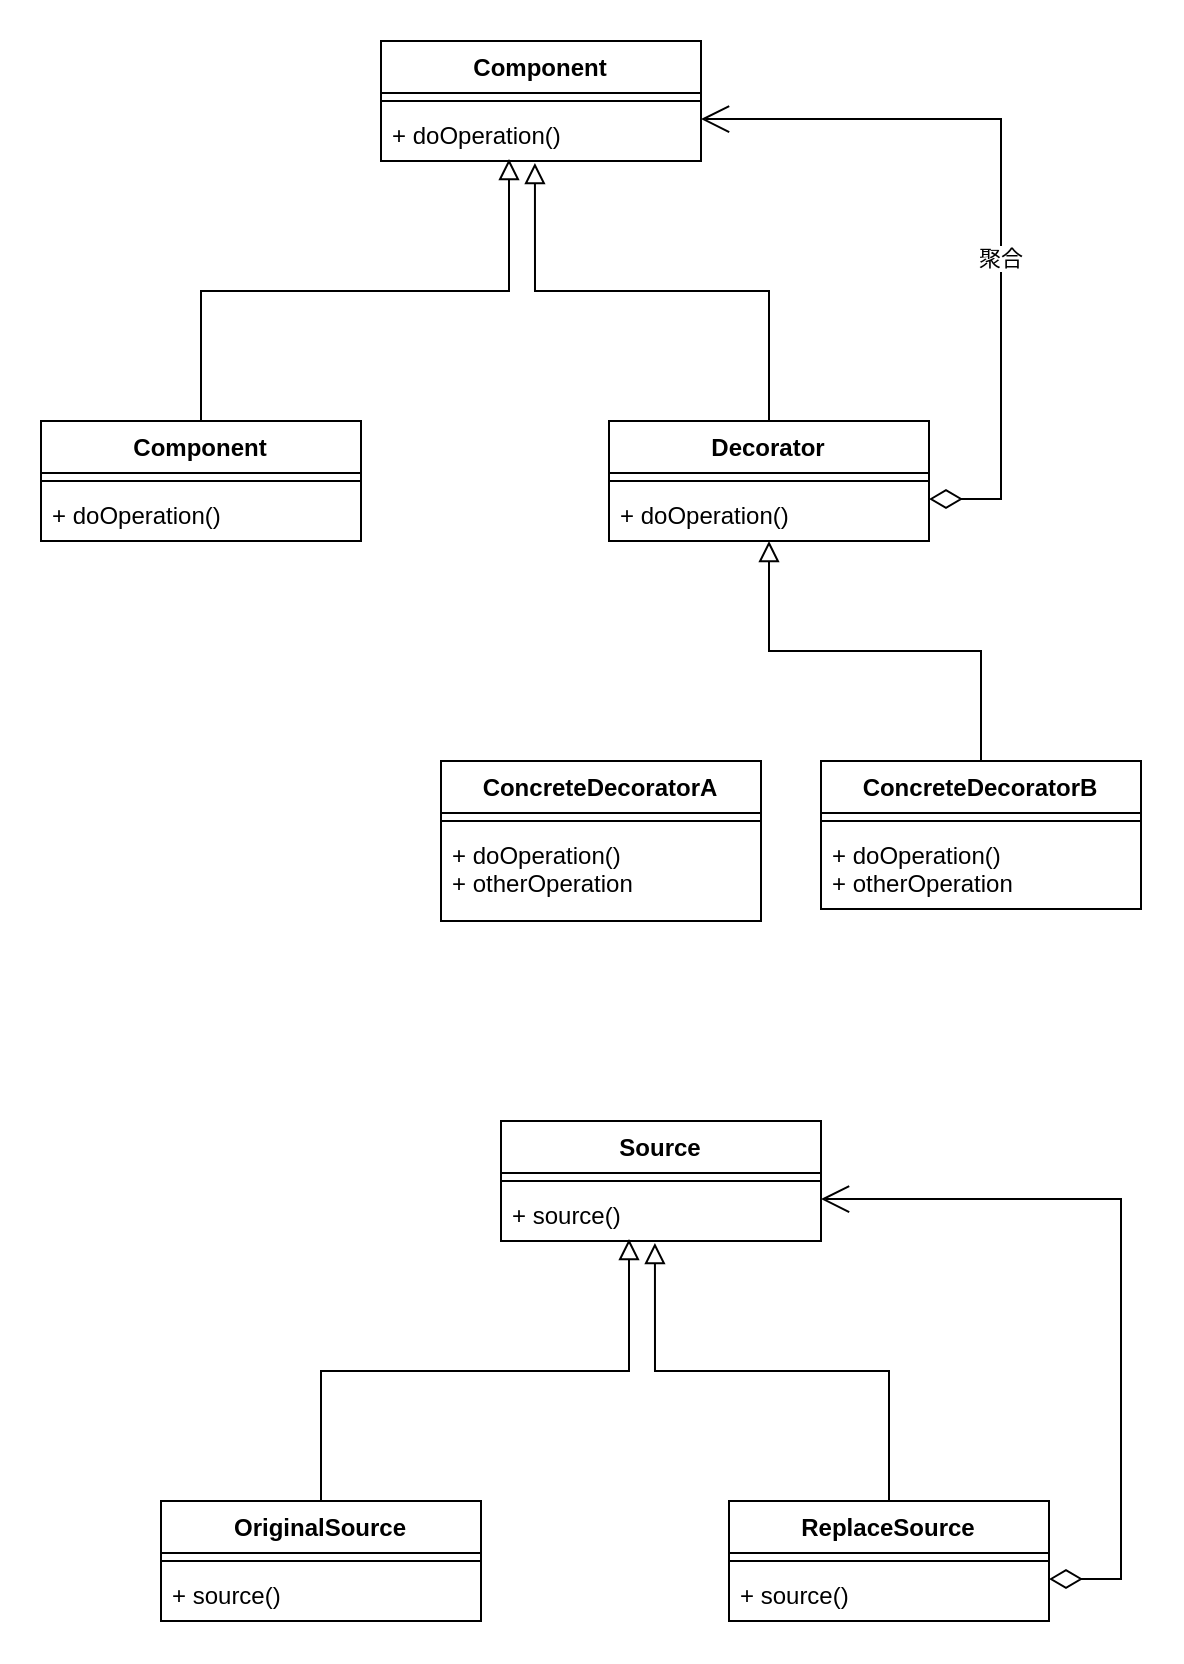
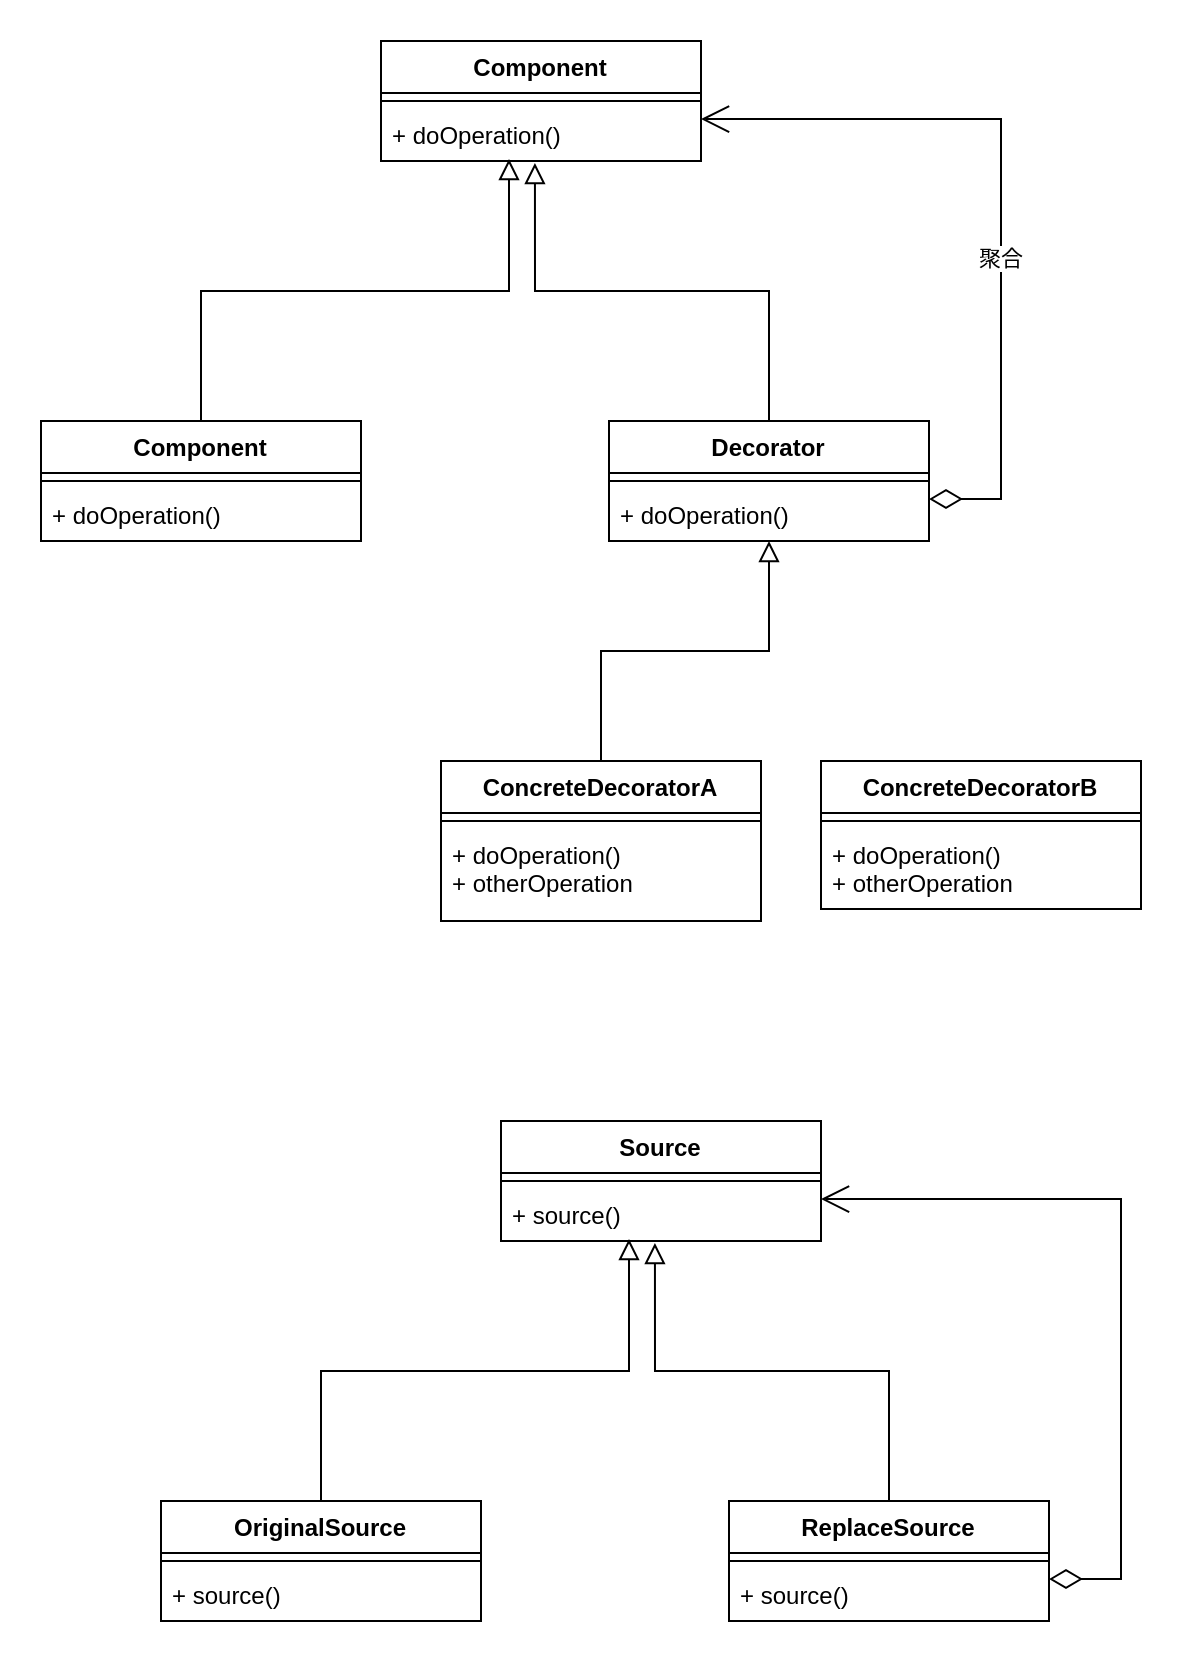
+ <mxCell id="21" value="" style="endArrow=block;html=1;rounded=0;align=center;verticalAlign=bottom;endFill=0;labelBackgroundColor=none;endSize=8;edgeStyle=orthogonalEdgeStyle;" edge="1" parent="1" source="15" target="8"><mxGeometry relative="1" as="geometry"><mxPoint x="84.08" y="391.032" as="sourcePoint" /><mxPoint x="115.237" y="306" as="targetPoint" /></mxGeometry></mxCell>
+ <mxCell id="22" value="" style="resizable=0;html=1;align=center;verticalAlign=top;labelBackgroundColor=none;" connectable="0" vertex="1" parent="21"><mxGeometry relative="1" as="geometry" /></mxCell>
- <mxCell id="23" value="" style="endArrow=block;html=1;rounded=0;align=center;verticalAlign=bottom;endFill=0;labelBackgroundColor=none;endSize=8;edgeStyle=orthogonalEdgeStyle;" edge="1" parent="1" source="18" target="8"><mxGeometry relative="1" as="geometry"><mxPoint x="94.08" y="401.032" as="sourcePoint" /><mxPoint x="125.237" y="316" as="targetPoint" /></mxGeometry></mxCell>
- <mxCell id="24" value="" style="resizable=0;html=1;align=center;verticalAlign=top;labelBackgroundColor=none;" connectable="0" vertex="1" parent="23"><mxGeometry relative="1" as="geometry" /></mxCell>
